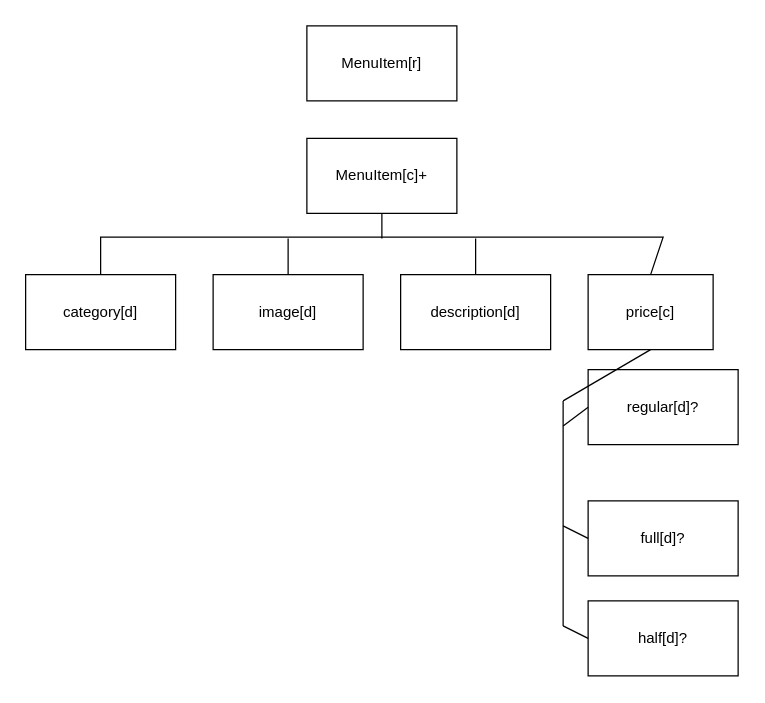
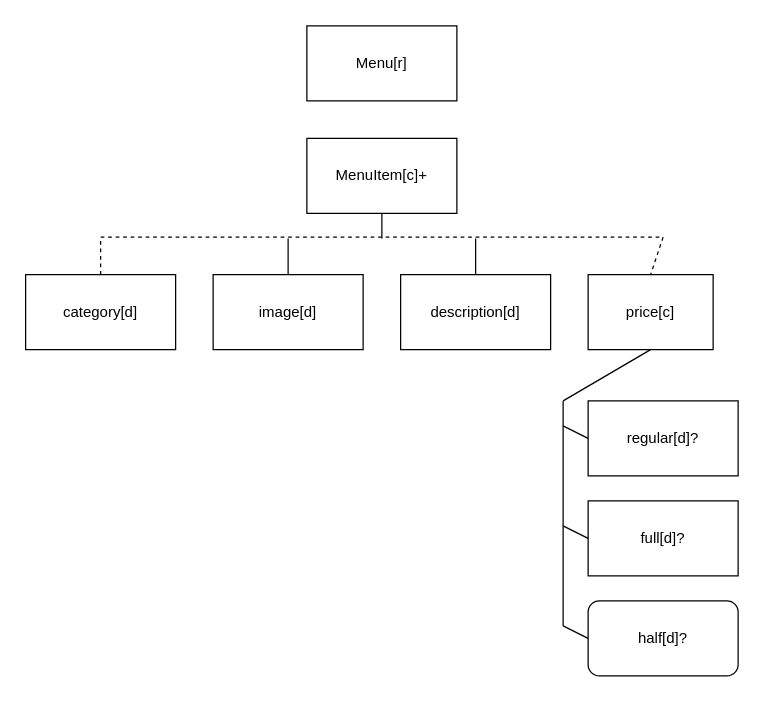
- <mxCell id="2" value="MenuItem[r]" style="rounded=0;whiteSpace=wrap;html=1;" vertex="1" parent="1"><mxGeometry x="245" y="20" width="120" height="60" as="geometry" /></mxCell>
+ <mxCell id="2" value="Menu[r]" style="rounded=0;whiteSpace=wrap;html=1;" vertex="1" parent="1"><mxGeometry x="245" y="20" width="120" height="60" as="geometry" /></mxCell>
- <mxCell id="8" value="" style="endArrow=none;html=1;rounded=0;exitX=0.5;exitY=0;exitDx=0;exitDy=0;entryX=0.5;entryY=0;entryDx=0;entryDy=0;" edge="1" parent="1" source="4" target="7"><mxGeometry width="50" height="50" relative="1" as="geometry"><mxPoint x="20" y="139" as="sourcePoint" /><mxPoint x="70" y="89" as="targetPoint" /><Array as="points"><mxPoint x="80" y="189" /><mxPoint x="530" y="189" /></Array></mxGeometry></mxCell>
+ <mxCell id="8" value="" style="endArrow=none;html=1;rounded=0;exitX=0.5;exitY=0;exitDx=0;exitDy=0;entryX=0.5;entryY=0;entryDx=0;entryDy=0;dashed=1;" edge="1" parent="1" source="4" target="7"><mxGeometry width="50" height="50" relative="1" as="geometry"><mxPoint x="20" y="139" as="sourcePoint" /><mxPoint x="70" y="89" as="targetPoint" /><Array as="points"><mxPoint x="80" y="189" /><mxPoint x="530" y="189" /></Array></mxGeometry></mxCell>
- <mxCell id="12" value="regular[d]?" style="rounded=0;whiteSpace=wrap;html=1;" vertex="1" parent="1"><mxGeometry x="470" y="295" width="120" height="60" as="geometry" /></mxCell>
+ <mxCell id="12" value="regular[d]?" style="rounded=0;whiteSpace=wrap;html=1;" vertex="1" parent="1"><mxGeometry x="470" y="320" width="120" height="60" as="geometry" /></mxCell>
- <mxCell id="14" value="&lt;span&gt;half[d]?&lt;/span&gt;" style="rounded=0;whiteSpace=wrap;html=1;" vertex="1" parent="1"><mxGeometry x="470" y="480" width="120" height="60" as="geometry" /></mxCell>
+ <mxCell id="14" value="&lt;span&gt;half[d]?&lt;/span&gt;" style="whiteSpace=wrap;html=1;rounded=1;" vertex="1" parent="1"><mxGeometry x="470" y="480" width="120" height="60" as="geometry" /></mxCell>
